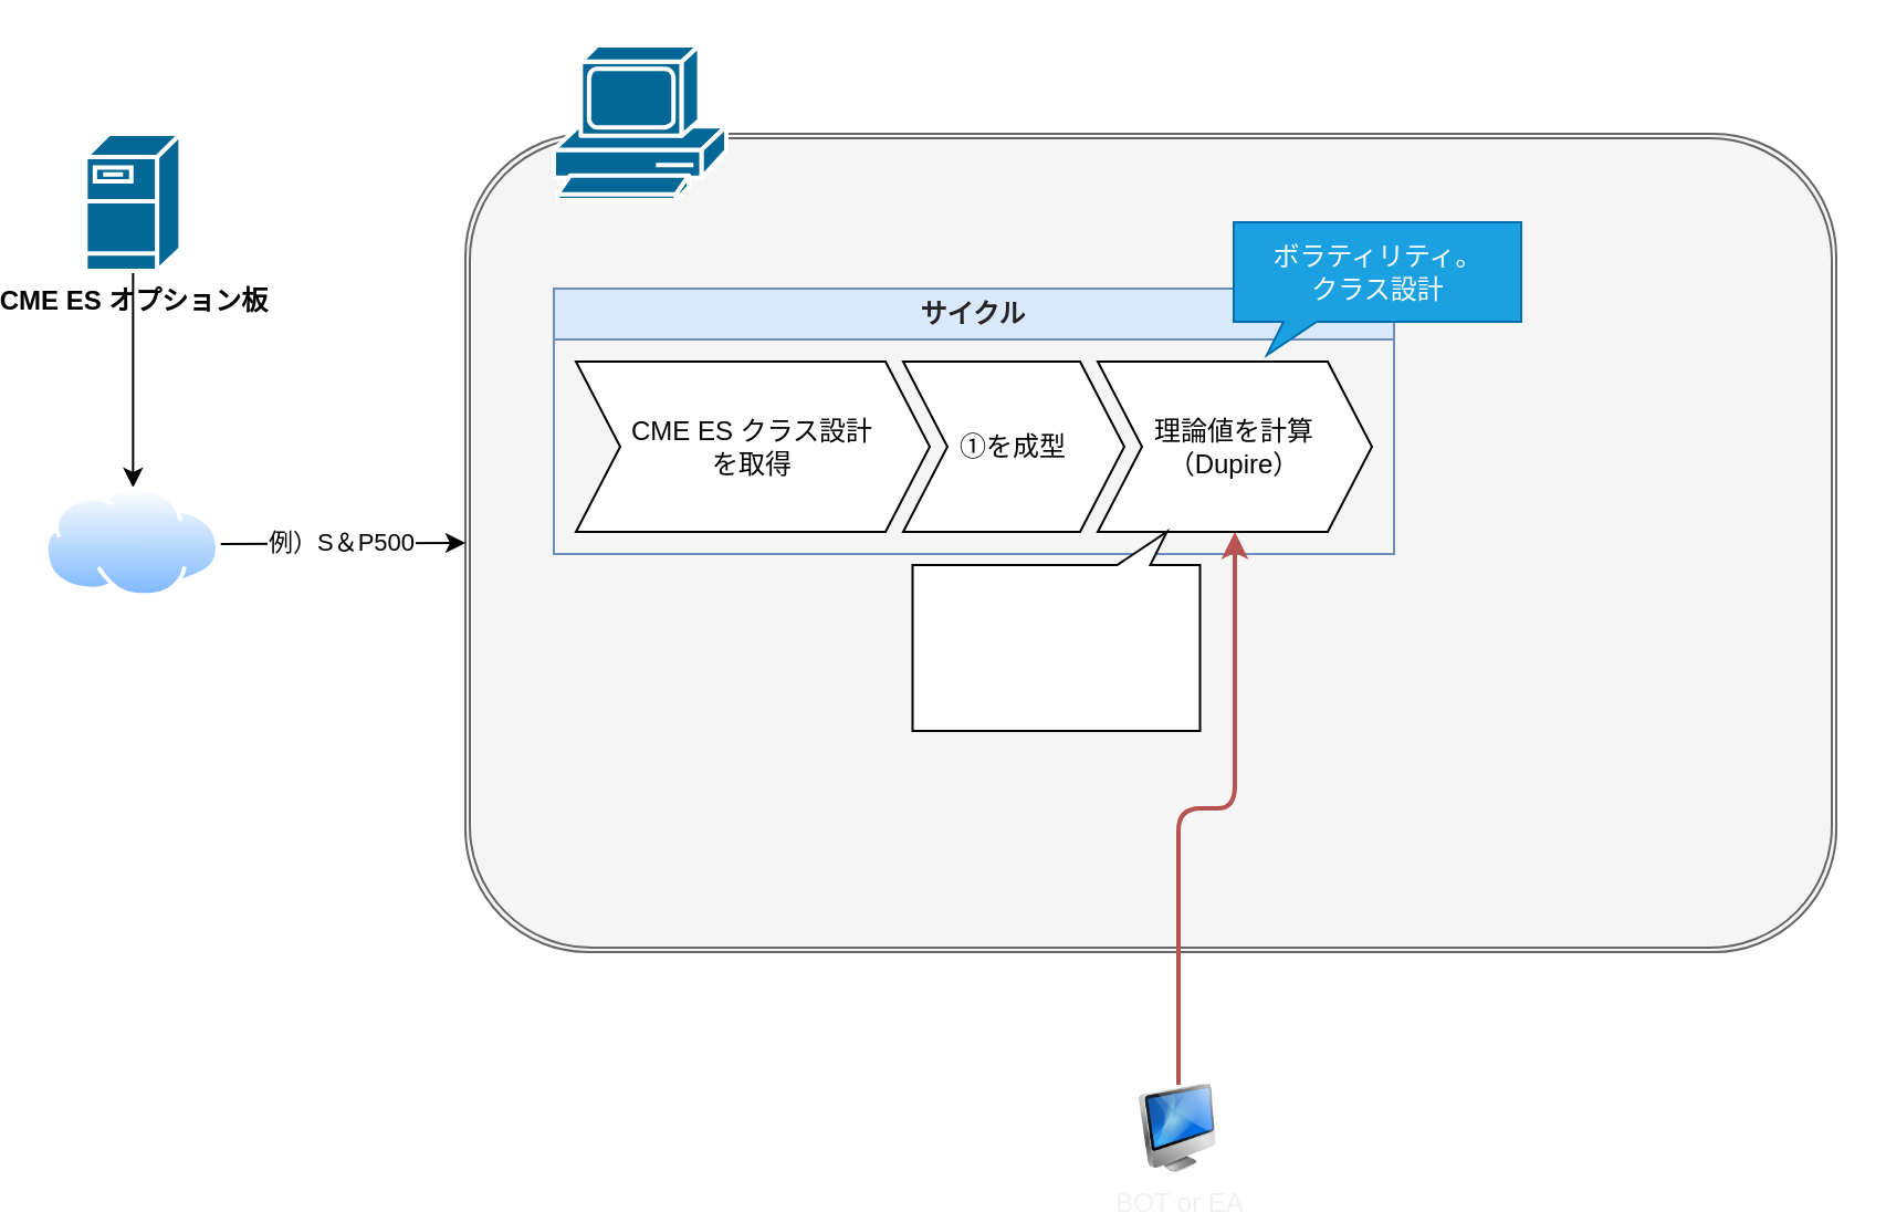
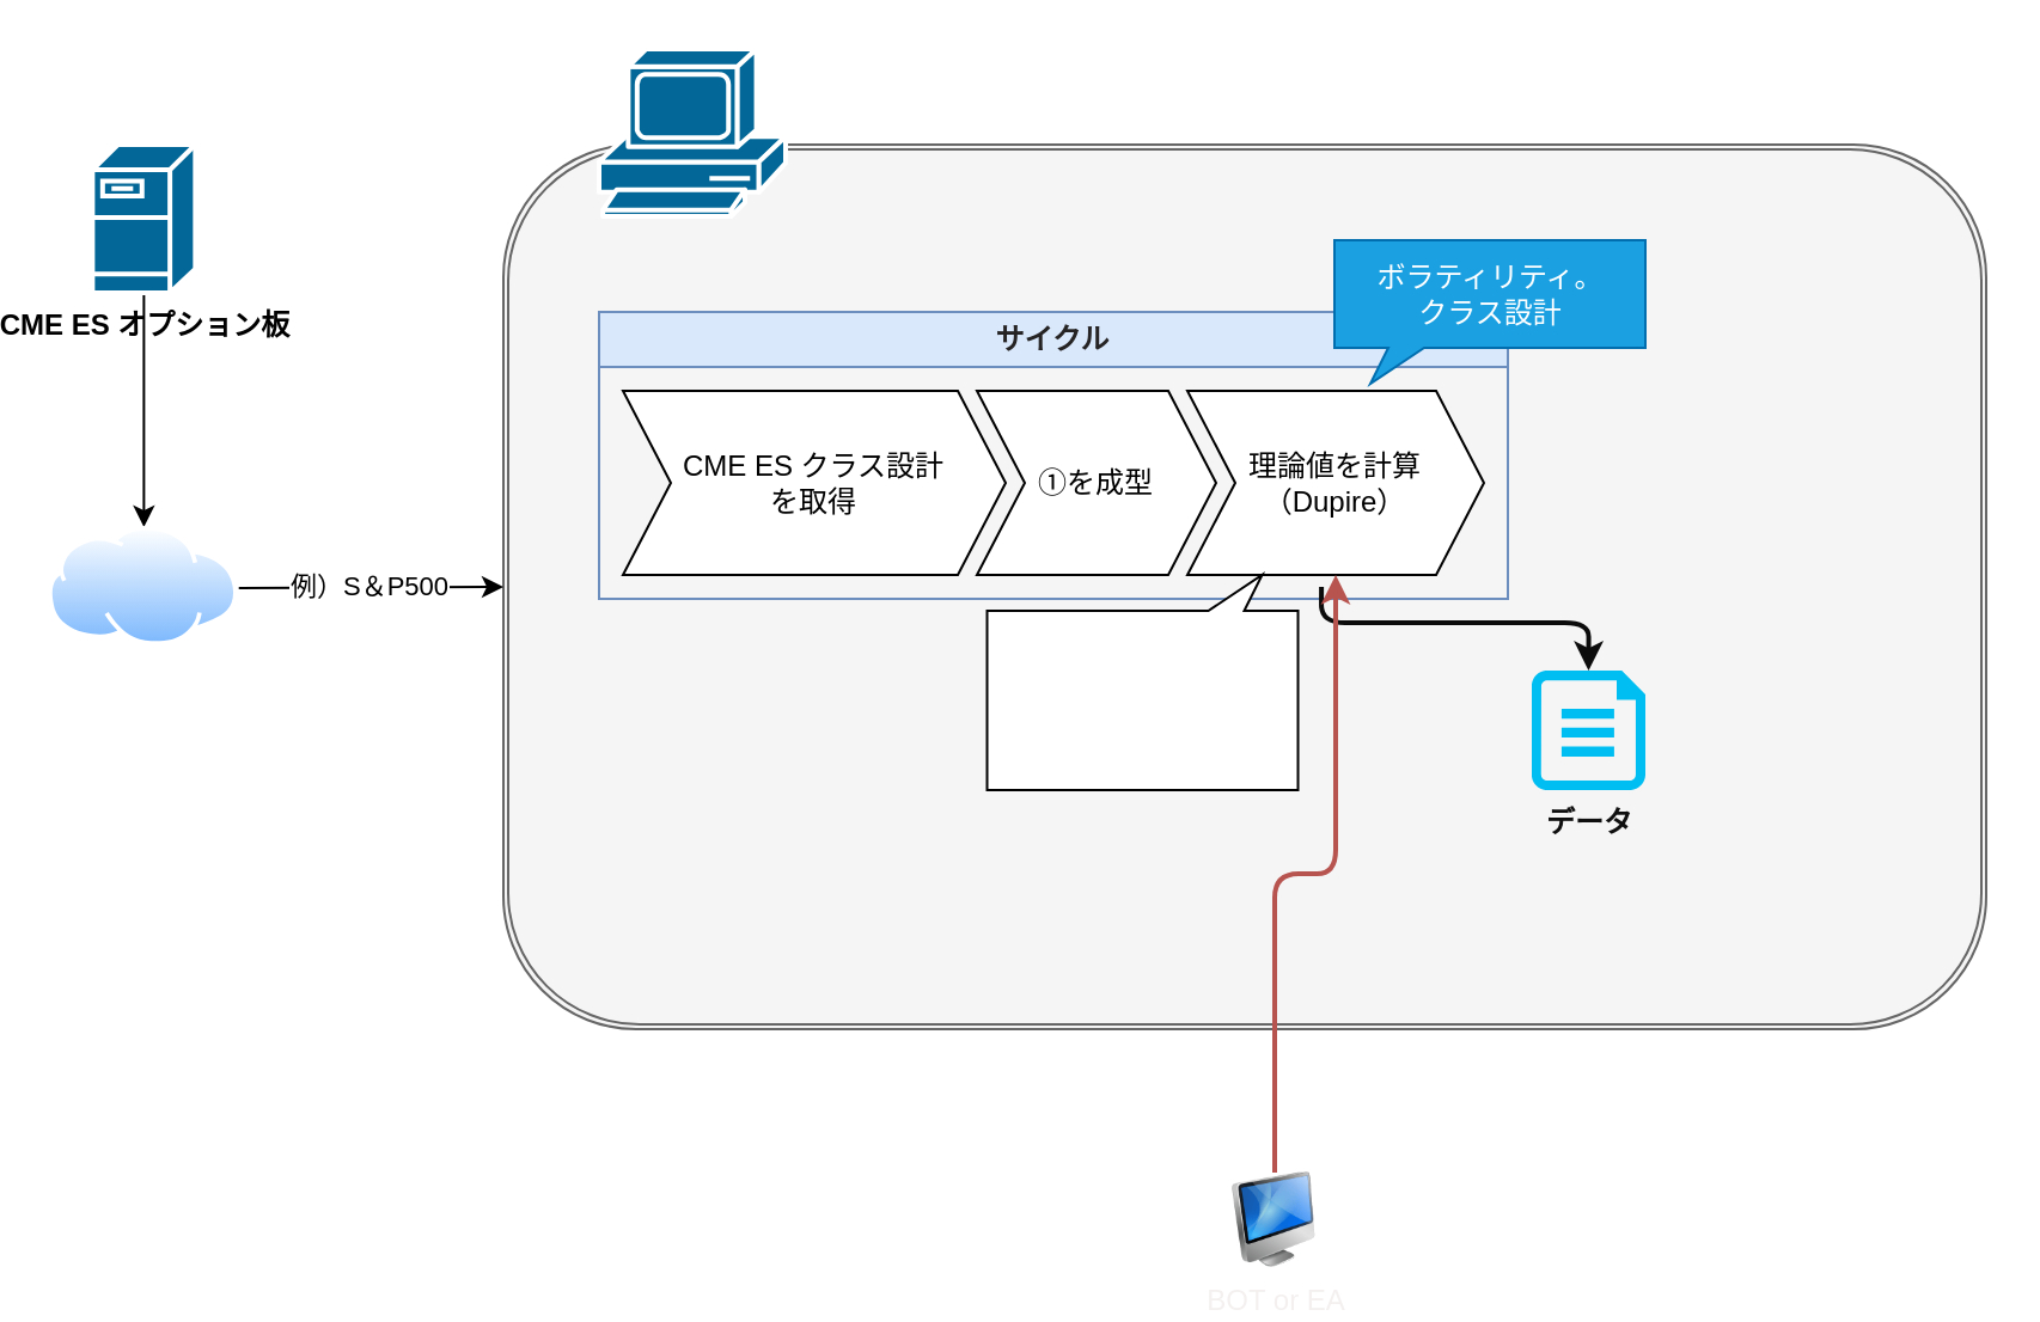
+ <mxCell id="14" style="edgeStyle=orthogonalEdgeStyle;html=1;fontColor=#0f0f0f;entryX=0.5;entryY=0;entryDx=0;entryDy=0;entryPerimeter=0;exitX=0.452;exitY=1.065;exitDx=0;exitDy=0;exitPerimeter=0;strokeColor=#0d0c0c;strokeWidth=2;" edge="1" parent="1" source="11" target="13"><mxGeometry relative="1" as="geometry"><Array as="points"><mxPoint x="552" y="260" /><mxPoint x="664" y="260" /></Array></mxGeometry></mxCell>
+ <mxCell id="13" value="&lt;font color=&quot;#0f0f0f&quot;&gt;&lt;b&gt;データ&lt;/b&gt;&lt;/font&gt;" style="verticalLabelPosition=bottom;html=1;verticalAlign=top;align=center;strokeColor=none;fillColor=#00BEF2;shape=mxgraph.azure.cloud_services_configuration_file;pointerEvents=1;fontColor=#FFFFFF;" vertex="1" parent="1"><mxGeometry x="640" y="280" width="47.5" height="50" as="geometry" /></mxCell>
